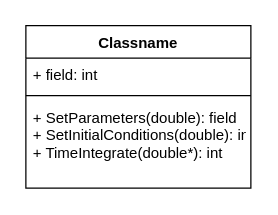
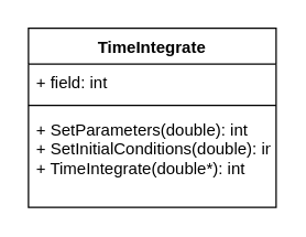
- <mxCell id="2" value="Classname" style="swimlane;fontStyle=1;align=center;verticalAlign=top;childLayout=stackLayout;horizontal=1;startSize=26;horizontalStack=0;resizeParent=1;resizeParentMax=0;resizeLast=0;collapsible=1;marginBottom=0;" vertex="1" parent="1"><mxGeometry x="20" y="20" width="180" height="130" as="geometry" /></mxCell>
+ <mxCell id="2" value="TimeIntegrate" style="swimlane;fontStyle=1;align=center;verticalAlign=top;childLayout=stackLayout;horizontal=1;startSize=26;horizontalStack=0;resizeParent=1;resizeParentMax=0;resizeLast=0;collapsible=1;marginBottom=0;" vertex="1" parent="1"><mxGeometry x="20" y="20" width="180" height="130" as="geometry" /></mxCell>
- <mxCell id="5" value="+ SetParameters(double): field&#10;+ SetInitialConditions(double): int&#10;+ TimeIntegrate(double*): int" style="text;strokeColor=none;fillColor=none;align=left;verticalAlign=top;spacingLeft=4;spacingRight=4;overflow=hidden;rotatable=0;points=[[0,0.5],[1,0.5]];portConstraint=eastwest;" vertex="1" parent="2"><mxGeometry y="60" width="180" height="70" as="geometry" /></mxCell>
+ <mxCell id="5" value="+ SetParameters(double): int&#10;+ SetInitialConditions(double): int&#10;+ TimeIntegrate(double*): int" style="text;strokeColor=none;fillColor=none;align=left;verticalAlign=top;spacingLeft=4;spacingRight=4;overflow=hidden;rotatable=0;points=[[0,0.5],[1,0.5]];portConstraint=eastwest;" vertex="1" parent="2"><mxGeometry y="60" width="180" height="70" as="geometry" /></mxCell>
